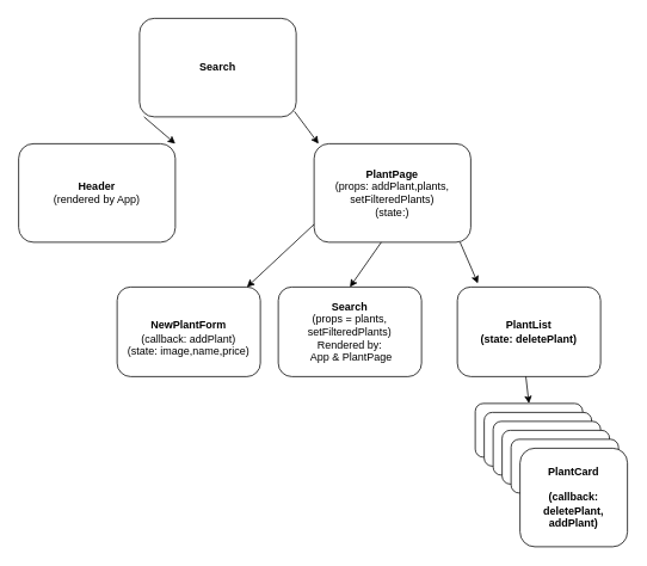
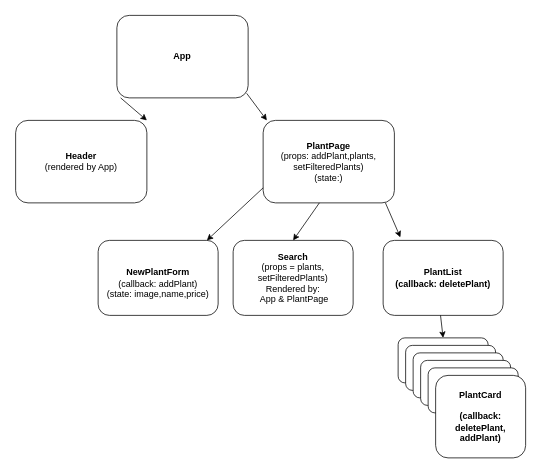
- <mxCell id="2" value="&lt;b&gt;Search&lt;/b&gt;" style="rounded=1;whiteSpace=wrap;html=1;" vertex="1" parent="1"><mxGeometry x="155" y="20" width="175" height="110" as="geometry" /></mxCell>
+ <mxCell id="2" value="&lt;b&gt;App&lt;/b&gt;" style="rounded=1;whiteSpace=wrap;html=1;" vertex="1" parent="1"><mxGeometry x="155" y="20" width="175" height="110" as="geometry" /></mxCell>
- <mxCell id="7" value="&lt;b&gt;PlantList&lt;br&gt;(state: deletePlant)&lt;br&gt;&lt;/b&gt;" style="rounded=1;whiteSpace=wrap;html=1;" vertex="1" parent="1"><mxGeometry x="510" y="320" width="160" height="100" as="geometry" /></mxCell>
+ <mxCell id="7" value="&lt;b&gt;PlantList&lt;br&gt;(callback: deletePlant)&lt;br&gt;&lt;/b&gt;" style="rounded=1;whiteSpace=wrap;html=1;" vertex="1" parent="1"><mxGeometry x="510" y="320" width="160" height="100" as="geometry" /></mxCell>
